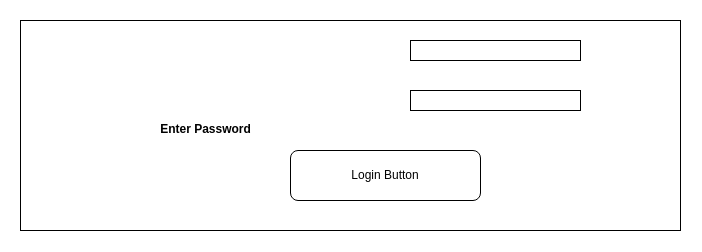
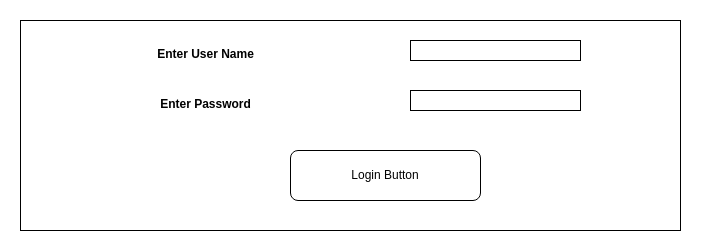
+ <mxCell id="3" value="&lt;font style=&quot;font-size: 12px;&quot;&gt;Enter User Name&lt;/font&gt;" style="text;strokeColor=none;fillColor=none;html=1;fontSize=24;fontStyle=1;verticalAlign=middle;align=center;" vertex="1" parent="1"><mxGeometry x="150" y="30" width="110" height="40" as="geometry" /></mxCell>
- <mxCell id="6" value="&lt;font style=&quot;font-size: 12px;&quot;&gt;Enter Password&lt;/font&gt;" style="text;strokeColor=none;fillColor=none;html=1;fontSize=24;fontStyle=1;verticalAlign=middle;align=center;" vertex="1" parent="1"><mxGeometry x="150" y="105" width="110" height="40" as="geometry" /></mxCell>
+ <mxCell id="6" value="&lt;font style=&quot;font-size: 12px;&quot;&gt;Enter Password&lt;/font&gt;" style="text;strokeColor=none;fillColor=none;html=1;fontSize=24;fontStyle=1;verticalAlign=middle;align=center;" vertex="1" parent="1"><mxGeometry x="150" y="80" width="110" height="40" as="geometry" /></mxCell>
